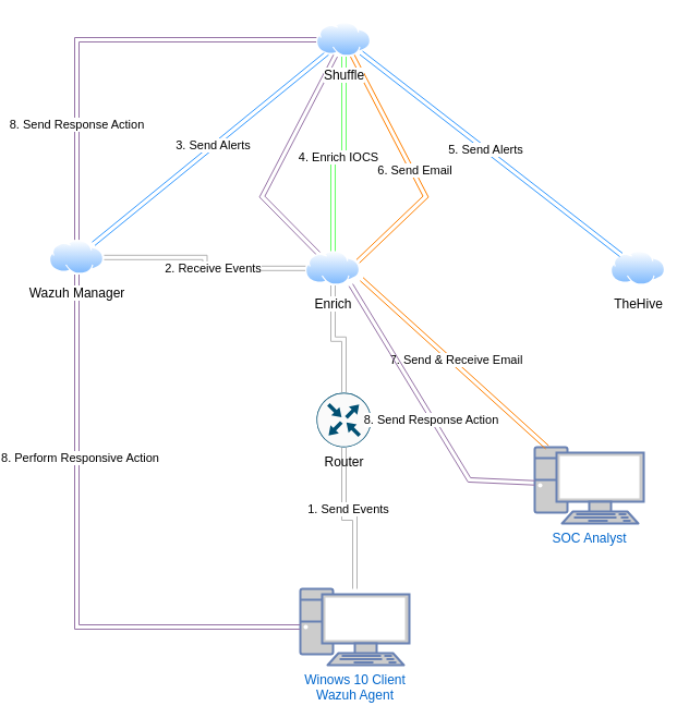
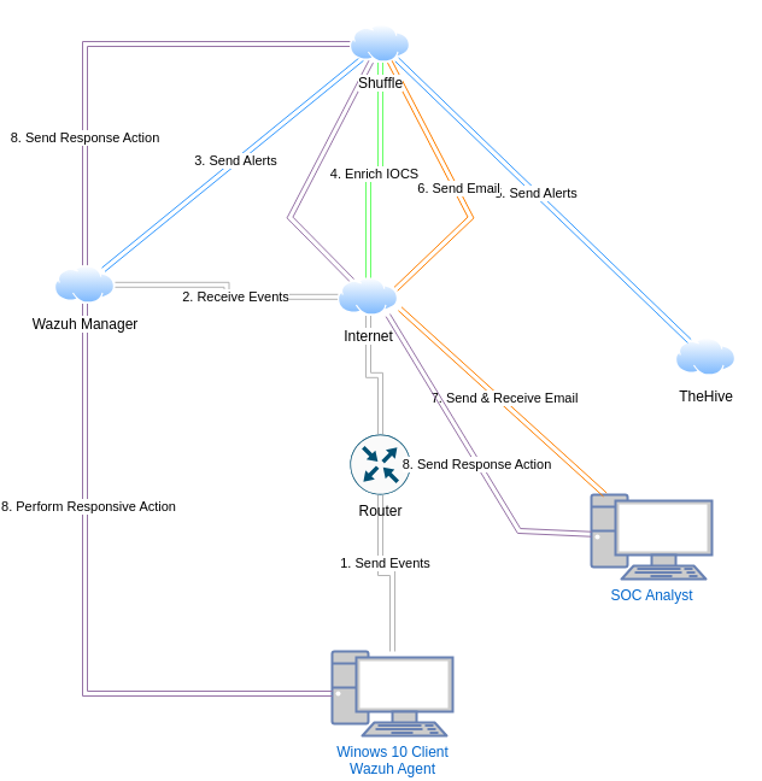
- <mxCell id="12" value="TheHive" style="image;aspect=fixed;perimeter=ellipsePerimeter;html=1;align=center;shadow=0;dashed=0;spacingTop=3;image=img/lib/active_directory/internet_cloud.svg;" vertex="1" parent="1"><mxGeometry x="535" y="230" width="50" height="31.5" as="geometry" /></mxCell>
+ <mxCell id="12" value="TheHive" style="image;aspect=fixed;perimeter=ellipsePerimeter;html=1;align=center;shadow=0;dashed=0;spacingTop=3;image=img/lib/active_directory/internet_cloud.svg;" vertex="1" parent="1"><mxGeometry x="535" y="280" width="50" height="31.5" as="geometry" /></mxCell>
- <mxCell id="11" value="Enrich" style="image;aspect=fixed;perimeter=ellipsePerimeter;html=1;align=center;shadow=0;dashed=0;spacingTop=3;image=img/lib/active_directory/internet_cloud.svg;" vertex="1" parent="1"><mxGeometry x="255" y="230" width="50" height="31.5" as="geometry" /></mxCell>
+ <mxCell id="11" value="Internet" style="image;aspect=fixed;perimeter=ellipsePerimeter;html=1;align=center;shadow=0;dashed=0;spacingTop=3;image=img/lib/active_directory/internet_cloud.svg;" vertex="1" parent="1"><mxGeometry x="255" y="230" width="50" height="31.5" as="geometry" /></mxCell>
